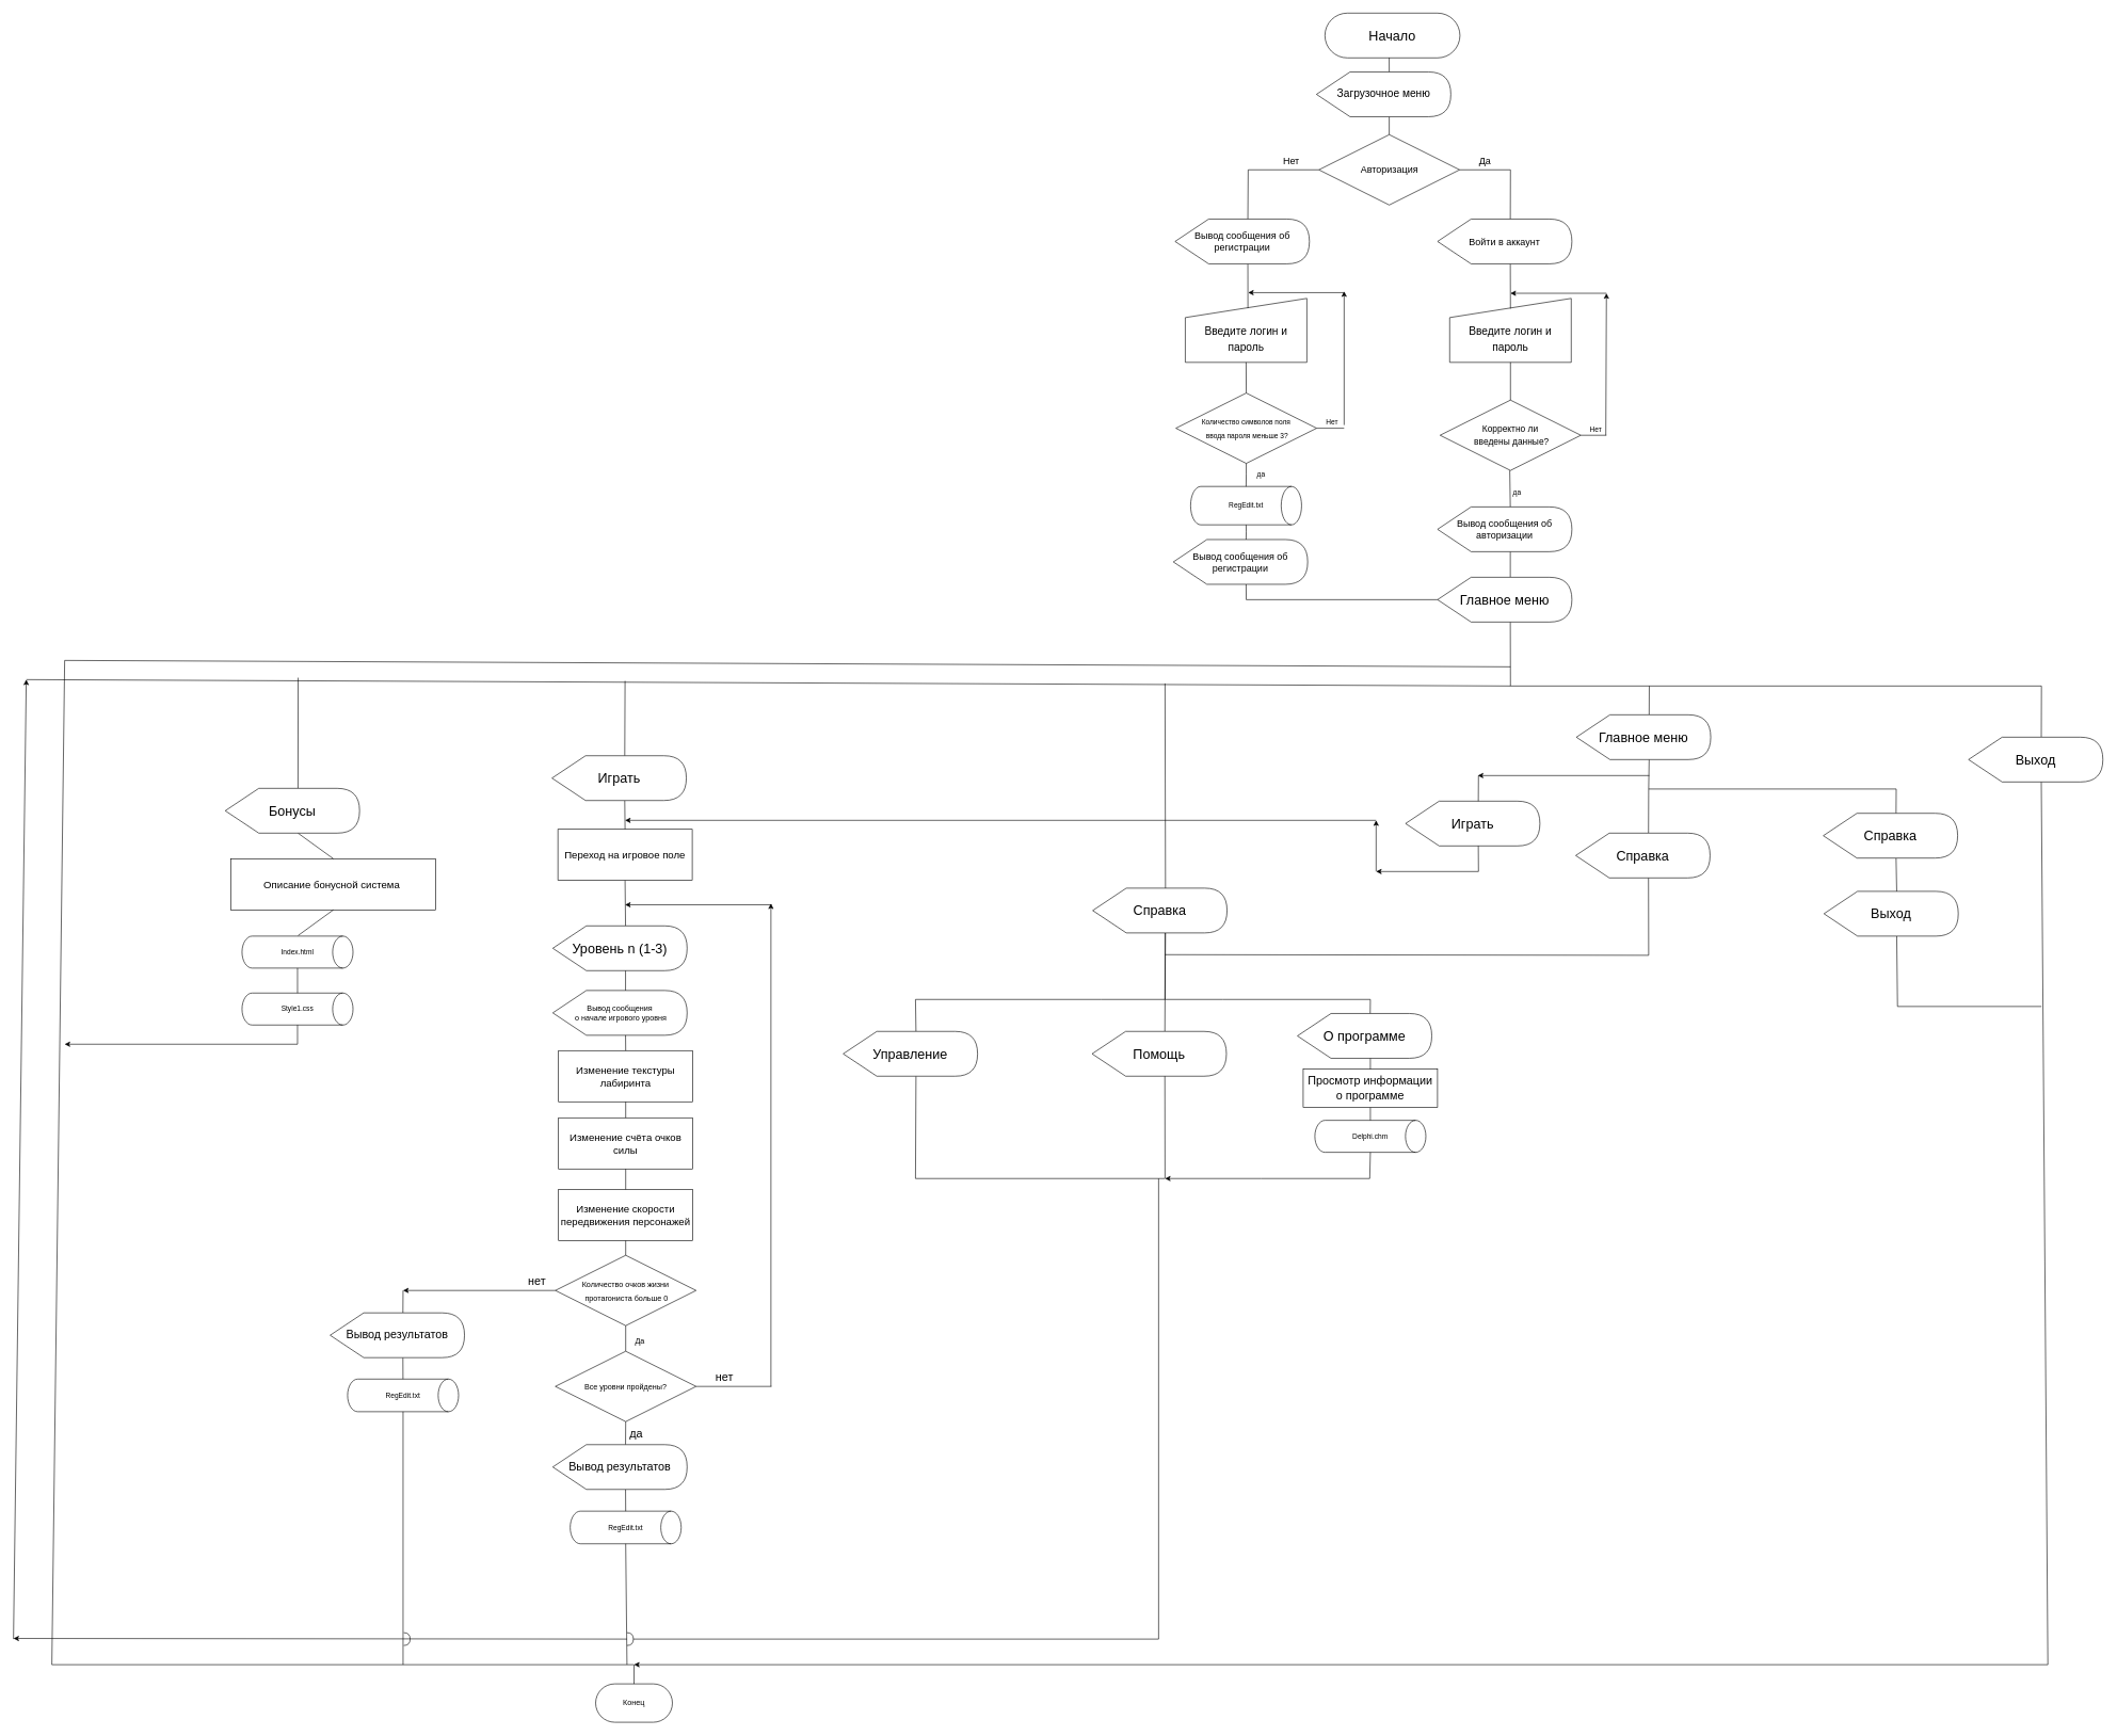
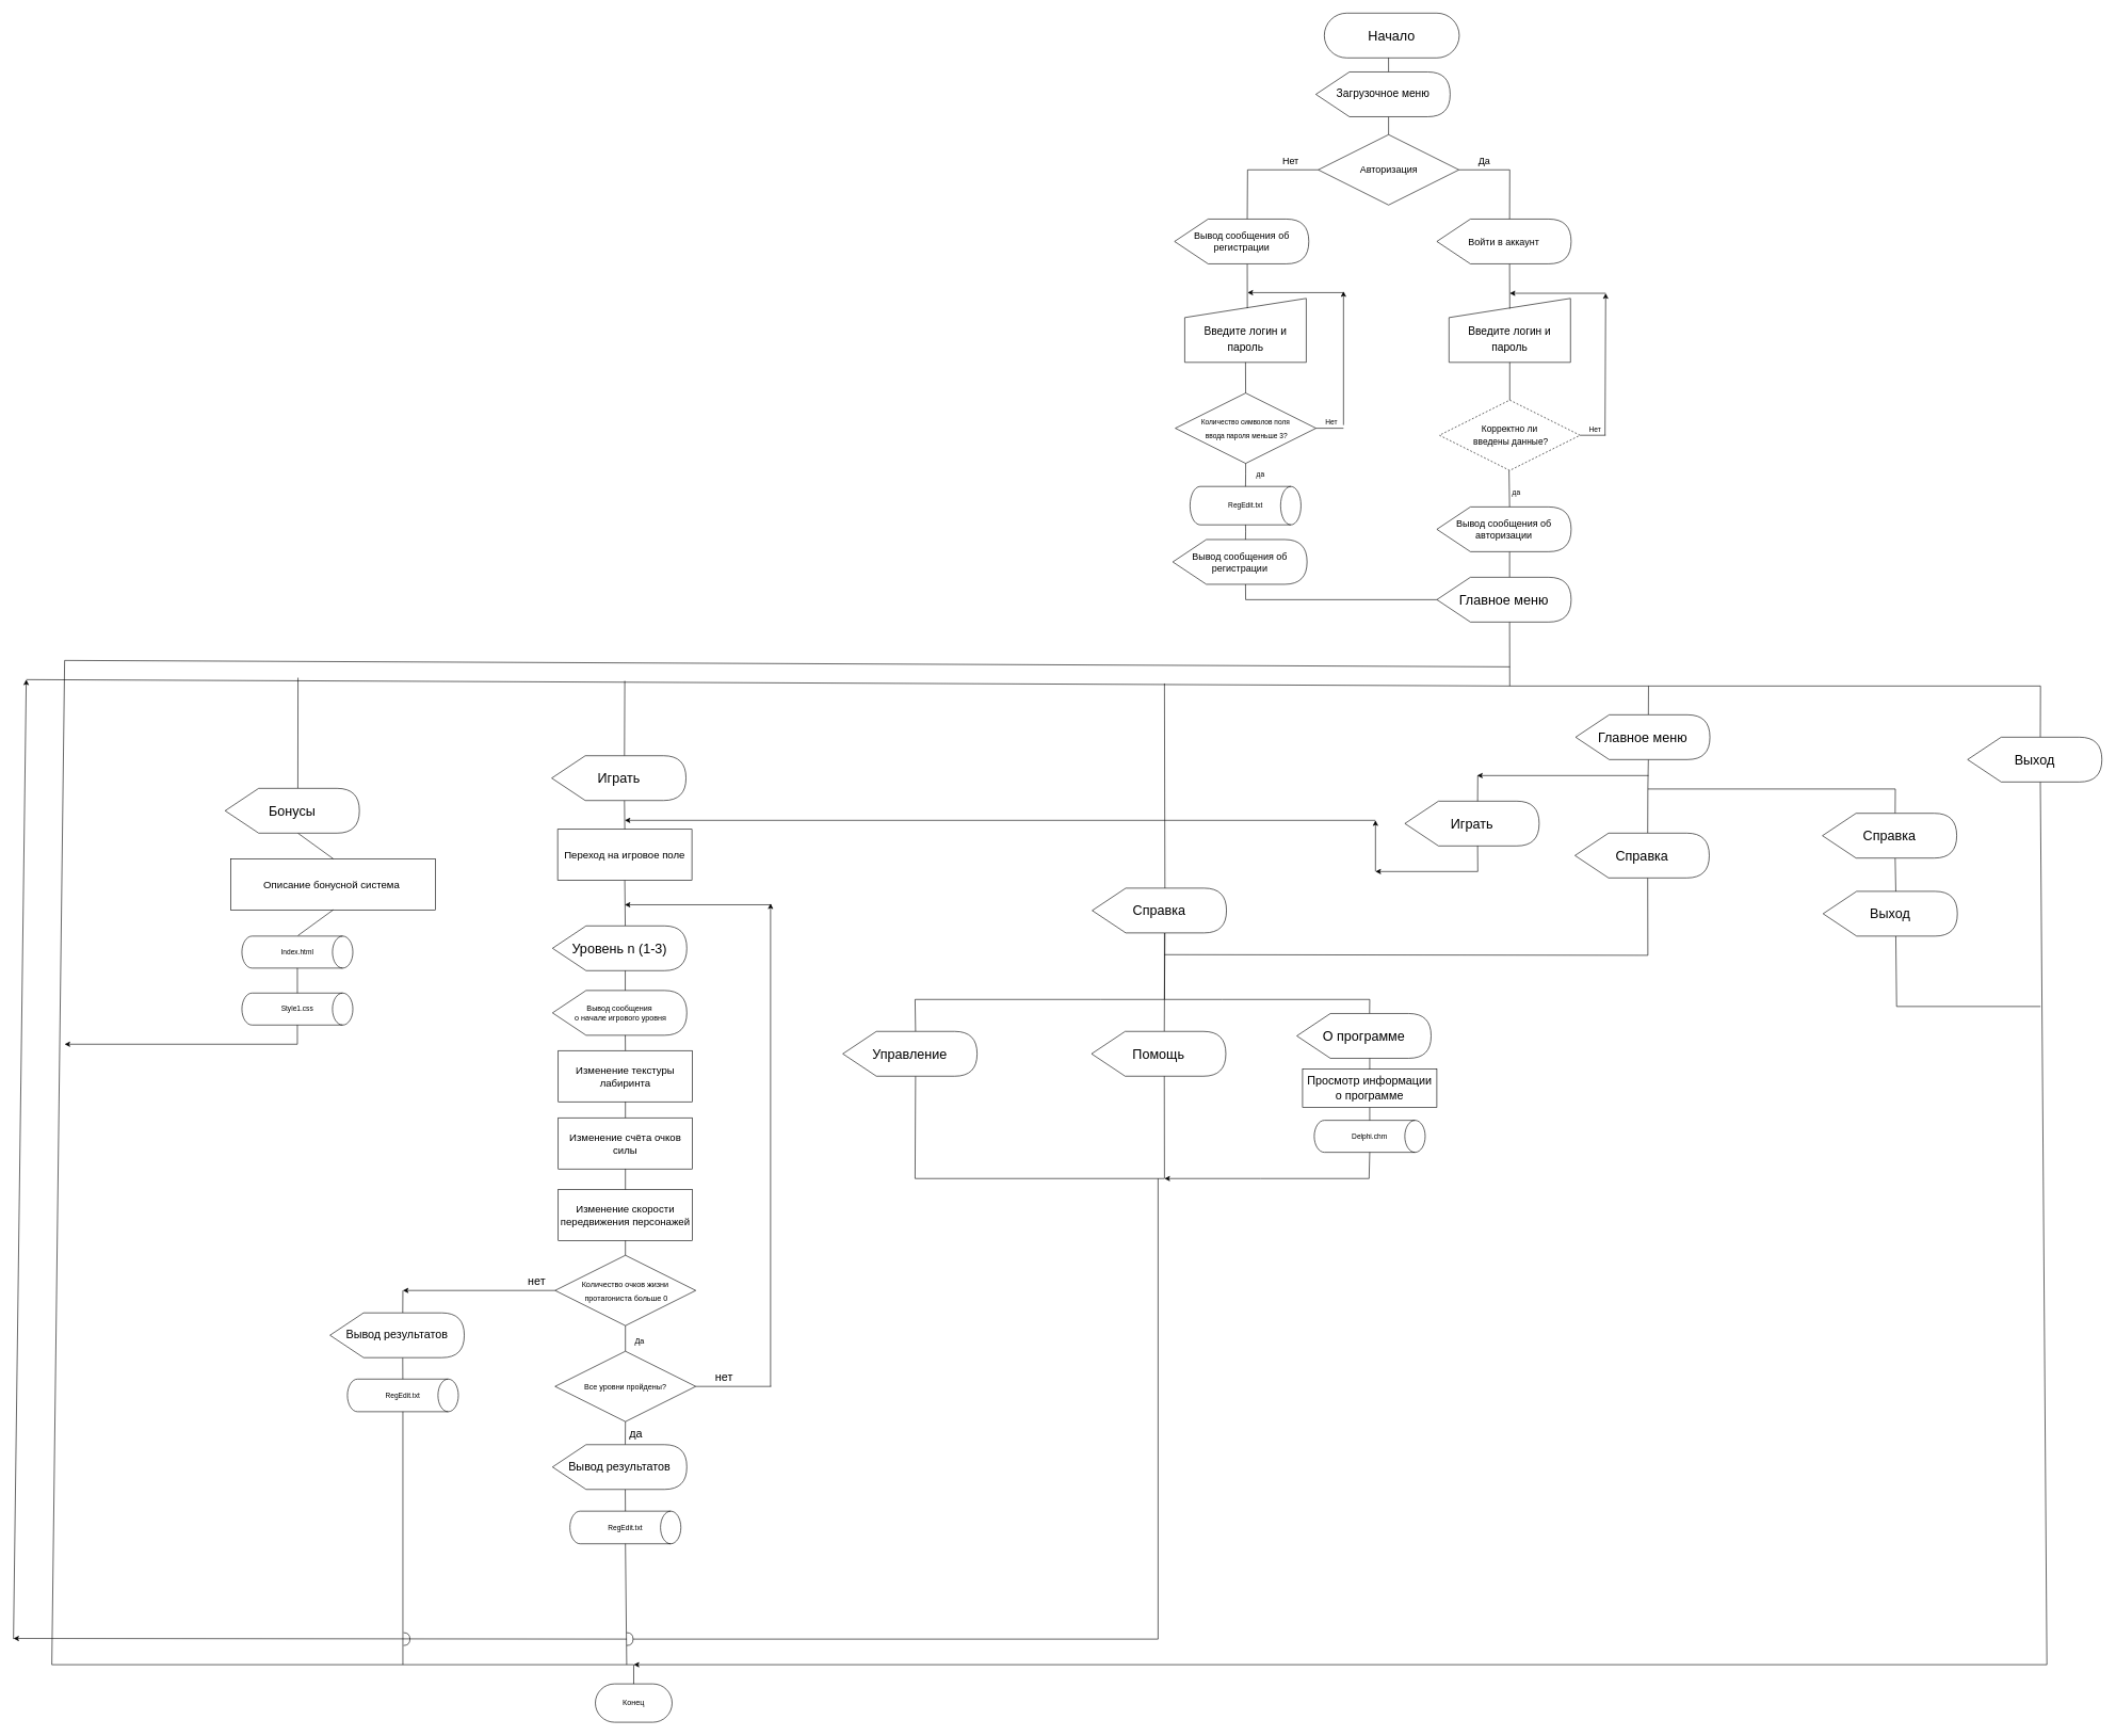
- <mxCell id="6" value="&lt;font style=&quot;font-size: 14px;&quot;&gt;Корректно ли&lt;br&gt;&amp;nbsp;введены данные?&lt;/font&gt;" style="rhombus;whiteSpace=wrap;html=1;fontSize=17;strokeWidth=1;" parent="1" vertex="1"><mxGeometry x="2250" y="625" width="220" height="110" as="geometry" /></mxCell>
+ <mxCell id="6" value="&lt;font style=&quot;font-size: 14px;&quot;&gt;Корректно ли&lt;br&gt;&amp;nbsp;введены данные?&lt;/font&gt;" style="rhombus;whiteSpace=wrap;html=1;fontSize=17;strokeWidth=1;dashed=1;" parent="1" vertex="1"><mxGeometry x="2250" y="625" width="220" height="110" as="geometry" /></mxCell>
